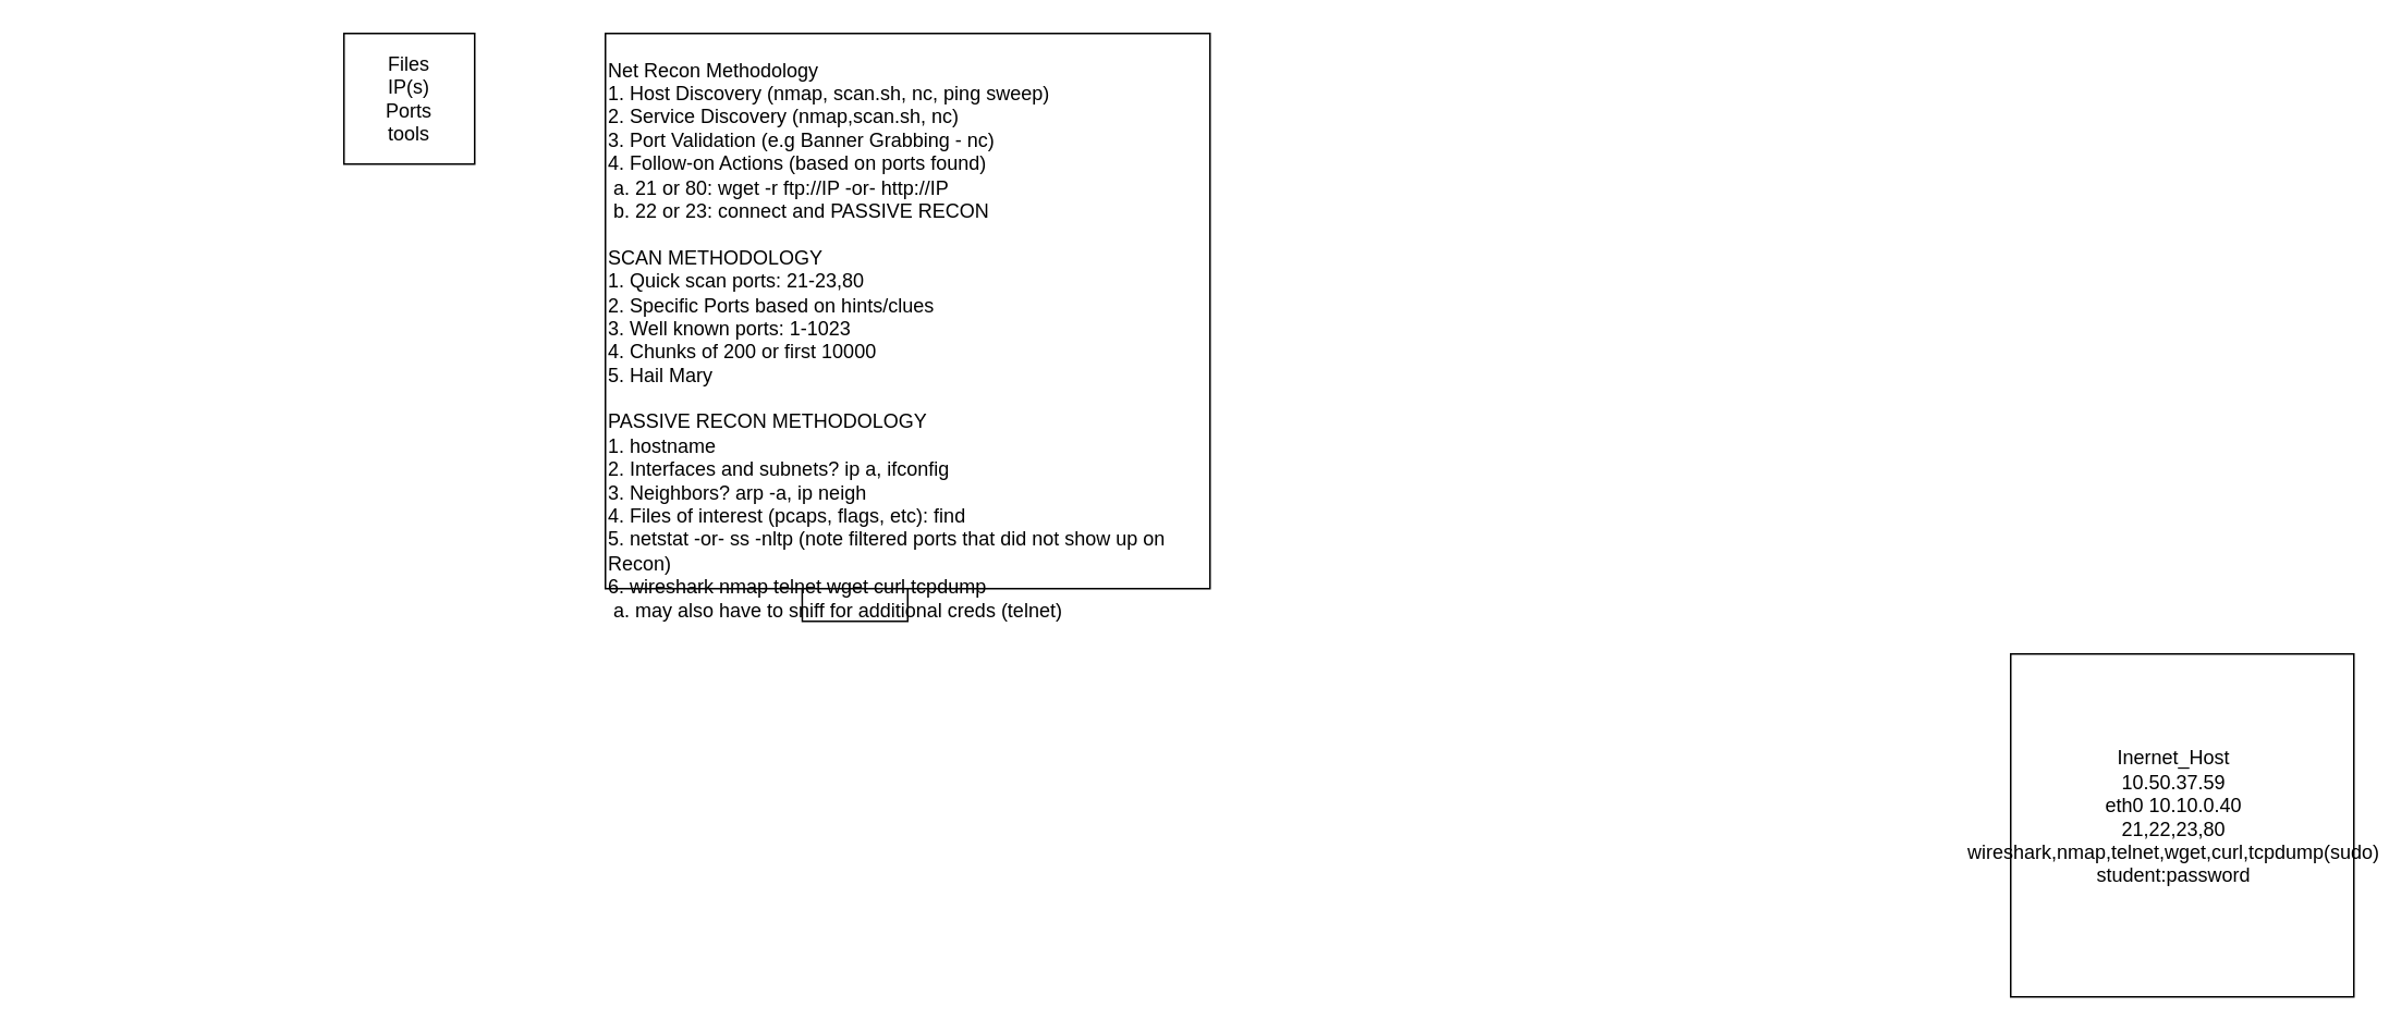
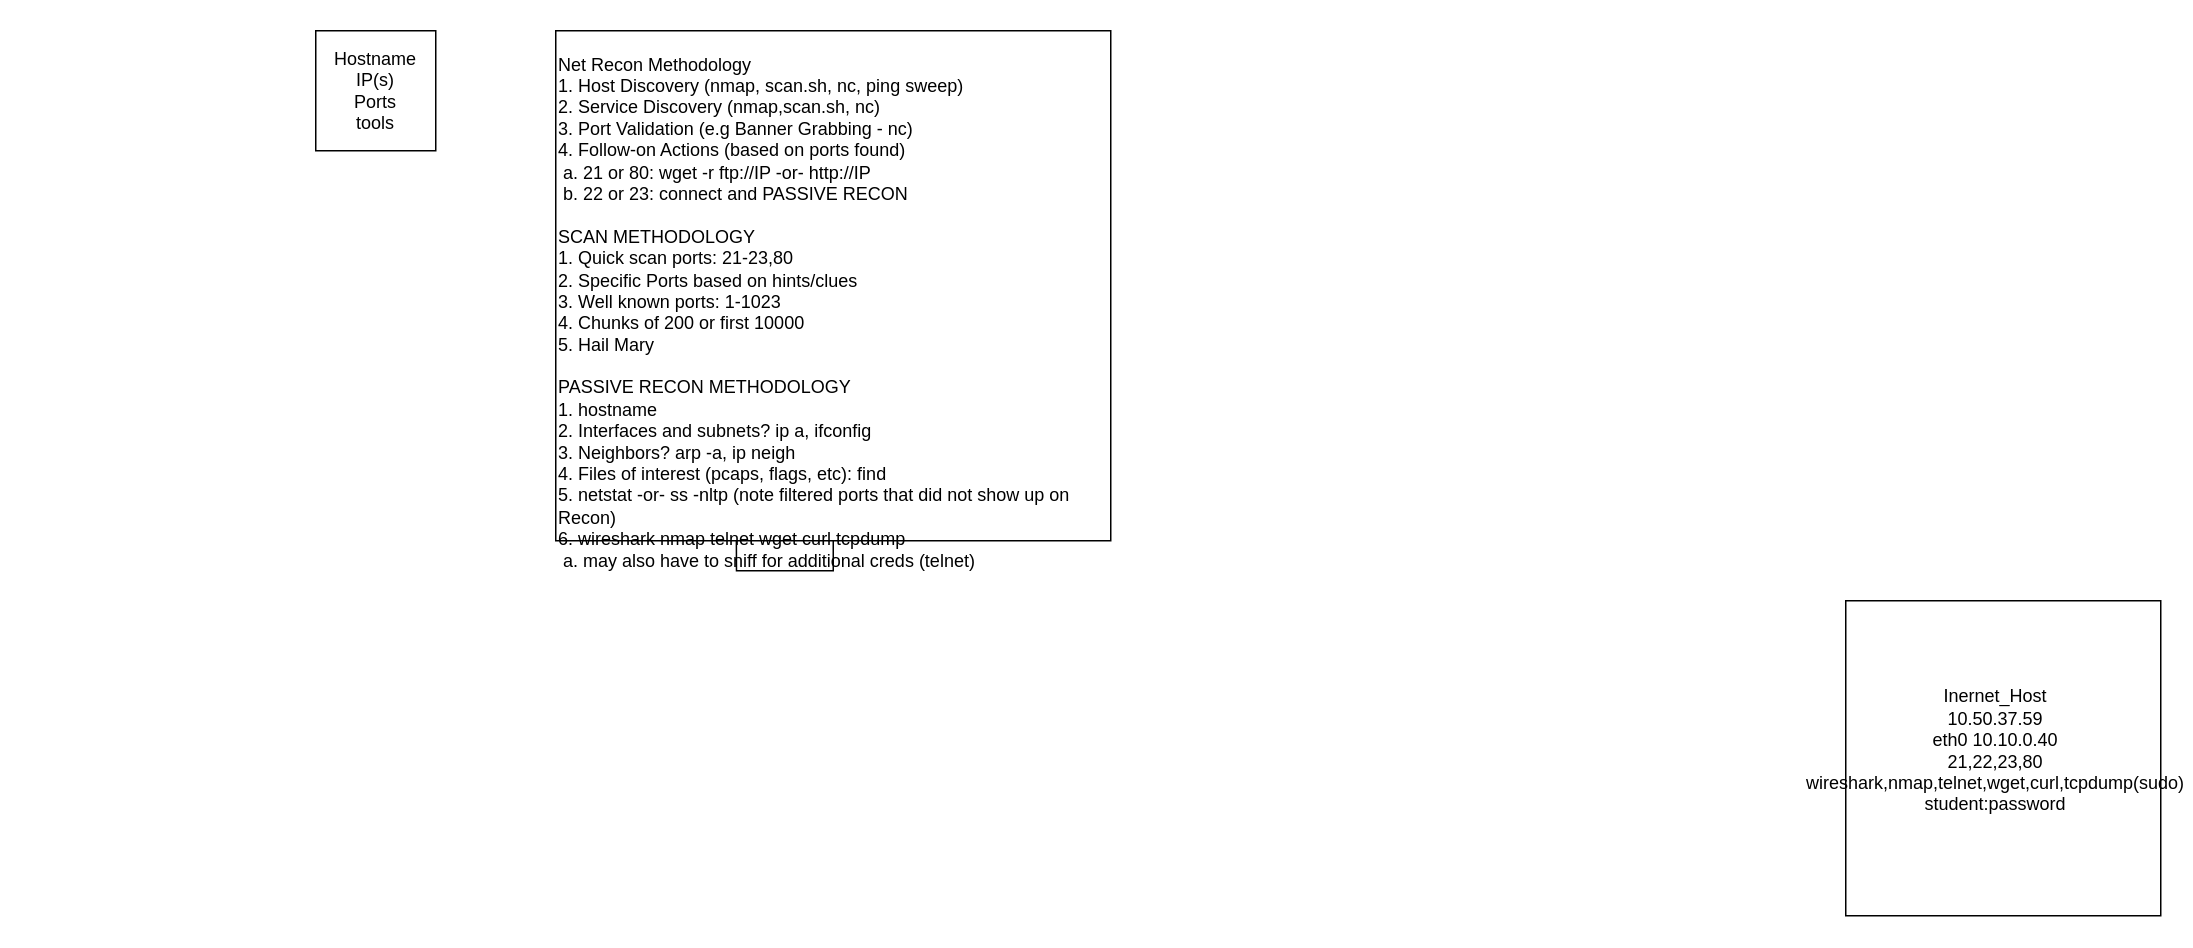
- <mxCell id="3" value="&lt;div&gt;Files&lt;/div&gt;&lt;div&gt;IP(s)&lt;/div&gt;&lt;div&gt;Ports&lt;/div&gt;&lt;div&gt;tools&lt;br&gt;&lt;/div&gt;" style="text;html=1;strokeColor=none;fillColor=none;align=center;verticalAlign=middle;whiteSpace=wrap;rounded=0;" parent="1" vertex="1"><mxGeometry x="220" y="40" width="60" height="40" as="geometry" /></mxCell>
+ <mxCell id="3" value="&lt;div&gt;Hostname&lt;/div&gt;&lt;div&gt;IP(s)&lt;/div&gt;&lt;div&gt;Ports&lt;/div&gt;&lt;div&gt;tools&lt;br&gt;&lt;/div&gt;" style="text;html=1;strokeColor=none;fillColor=none;align=center;verticalAlign=middle;whiteSpace=wrap;rounded=0;" parent="1" vertex="1"><mxGeometry x="220" y="40" width="60" height="40" as="geometry" /></mxCell>
